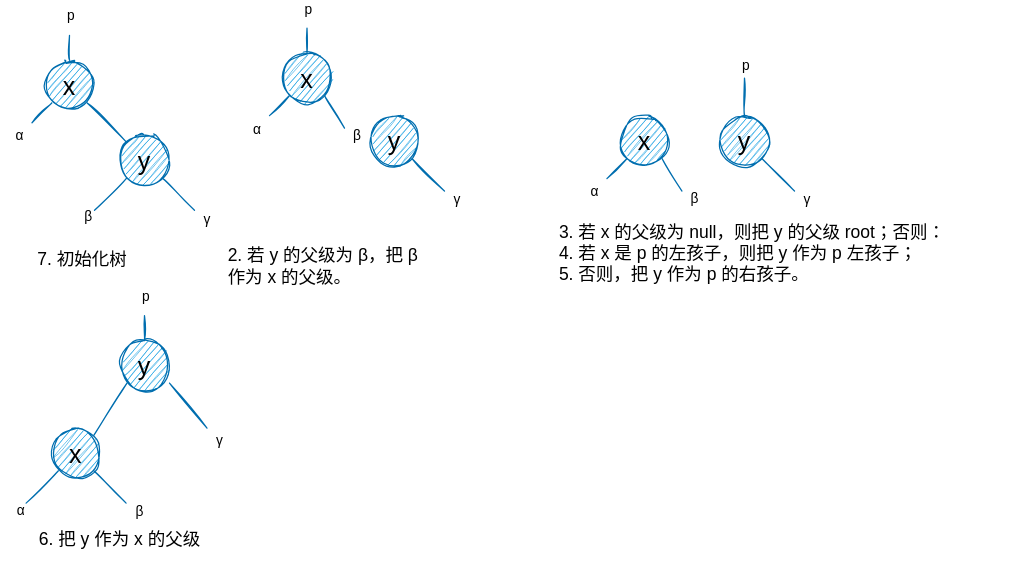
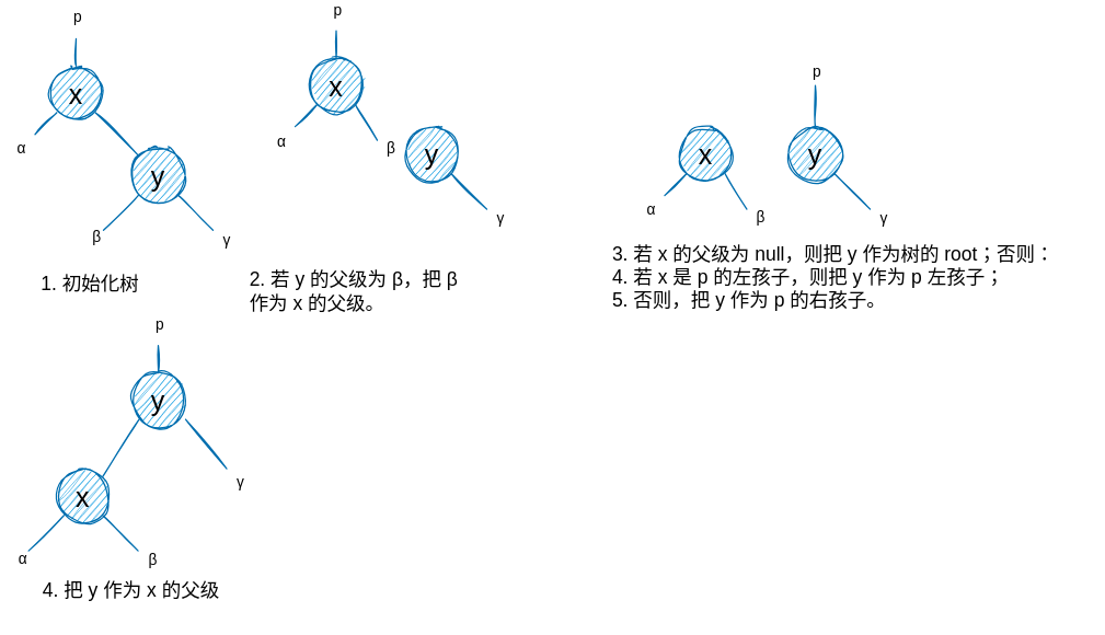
- <mxCell id="28" value="3. 若 x 的父级为 null，则把 y 的父级 root；否则：&lt;br&gt;4. 若 x 是 p 的左孩子，则把 y 作为 p 左孩子；&lt;br&gt;5. 否则，把 y 作为 p 的右孩子。" style="text;html=1;align=left;verticalAlign=middle;resizable=0;points=[];autosize=1;fontSize=14;sketch=0;labelBackgroundColor=none;fontColor=#000000;" parent="27" vertex="1"><mxGeometry x="-30" y="150" width="340" height="60" as="geometry" /></mxCell>
+ <mxCell id="28" value="3. 若 x 的父级为 null，则把 y 作为树的 root；否则：&lt;br&gt;4. 若 x 是 p 的左孩子，则把 y 作为 p 左孩子；&lt;br&gt;5. 否则，把 y 作为 p 的右孩子。" style="text;html=1;align=left;verticalAlign=middle;resizable=0;points=[];autosize=1;fontSize=14;sketch=0;labelBackgroundColor=none;fontColor=#000000;" parent="27" vertex="1"><mxGeometry x="-30" y="150" width="340" height="60" as="geometry" /></mxCell>
- <mxCell id="3" value="7. 初始化树" style="text;html=1;align=center;verticalAlign=middle;resizable=0;points=[];autosize=1;fontSize=14;sketch=1;fontColor=#000000;labelBackgroundColor=none;" parent="2" vertex="1"><mxGeometry x="-5" y="169.29" width="90" height="20" as="geometry" /></mxCell>
+ <mxCell id="3" value="1. 初始化树" style="text;html=1;align=center;verticalAlign=middle;resizable=0;points=[];autosize=1;fontSize=14;sketch=1;fontColor=#000000;labelBackgroundColor=none;" parent="2" vertex="1"><mxGeometry x="-5" y="169.29" width="90" height="20" as="geometry" /></mxCell>
- <mxCell id="40" value="6. 把 y 作为 x 的父级" style="text;html=1;align=center;verticalAlign=middle;resizable=0;points=[];autosize=1;fontSize=14;sketch=1;fontColor=#000000;labelBackgroundColor=none;" parent="39" vertex="1"><mxGeometry x="-60" y="169.29" width="140" height="20" as="geometry" /></mxCell>
+ <mxCell id="40" value="4. 把 y 作为 x 的父级" style="text;html=1;align=center;verticalAlign=middle;resizable=0;points=[];autosize=1;fontSize=14;sketch=1;fontColor=#000000;labelBackgroundColor=none;" parent="39" vertex="1"><mxGeometry x="-60" y="169.29" width="140" height="20" as="geometry" /></mxCell>
